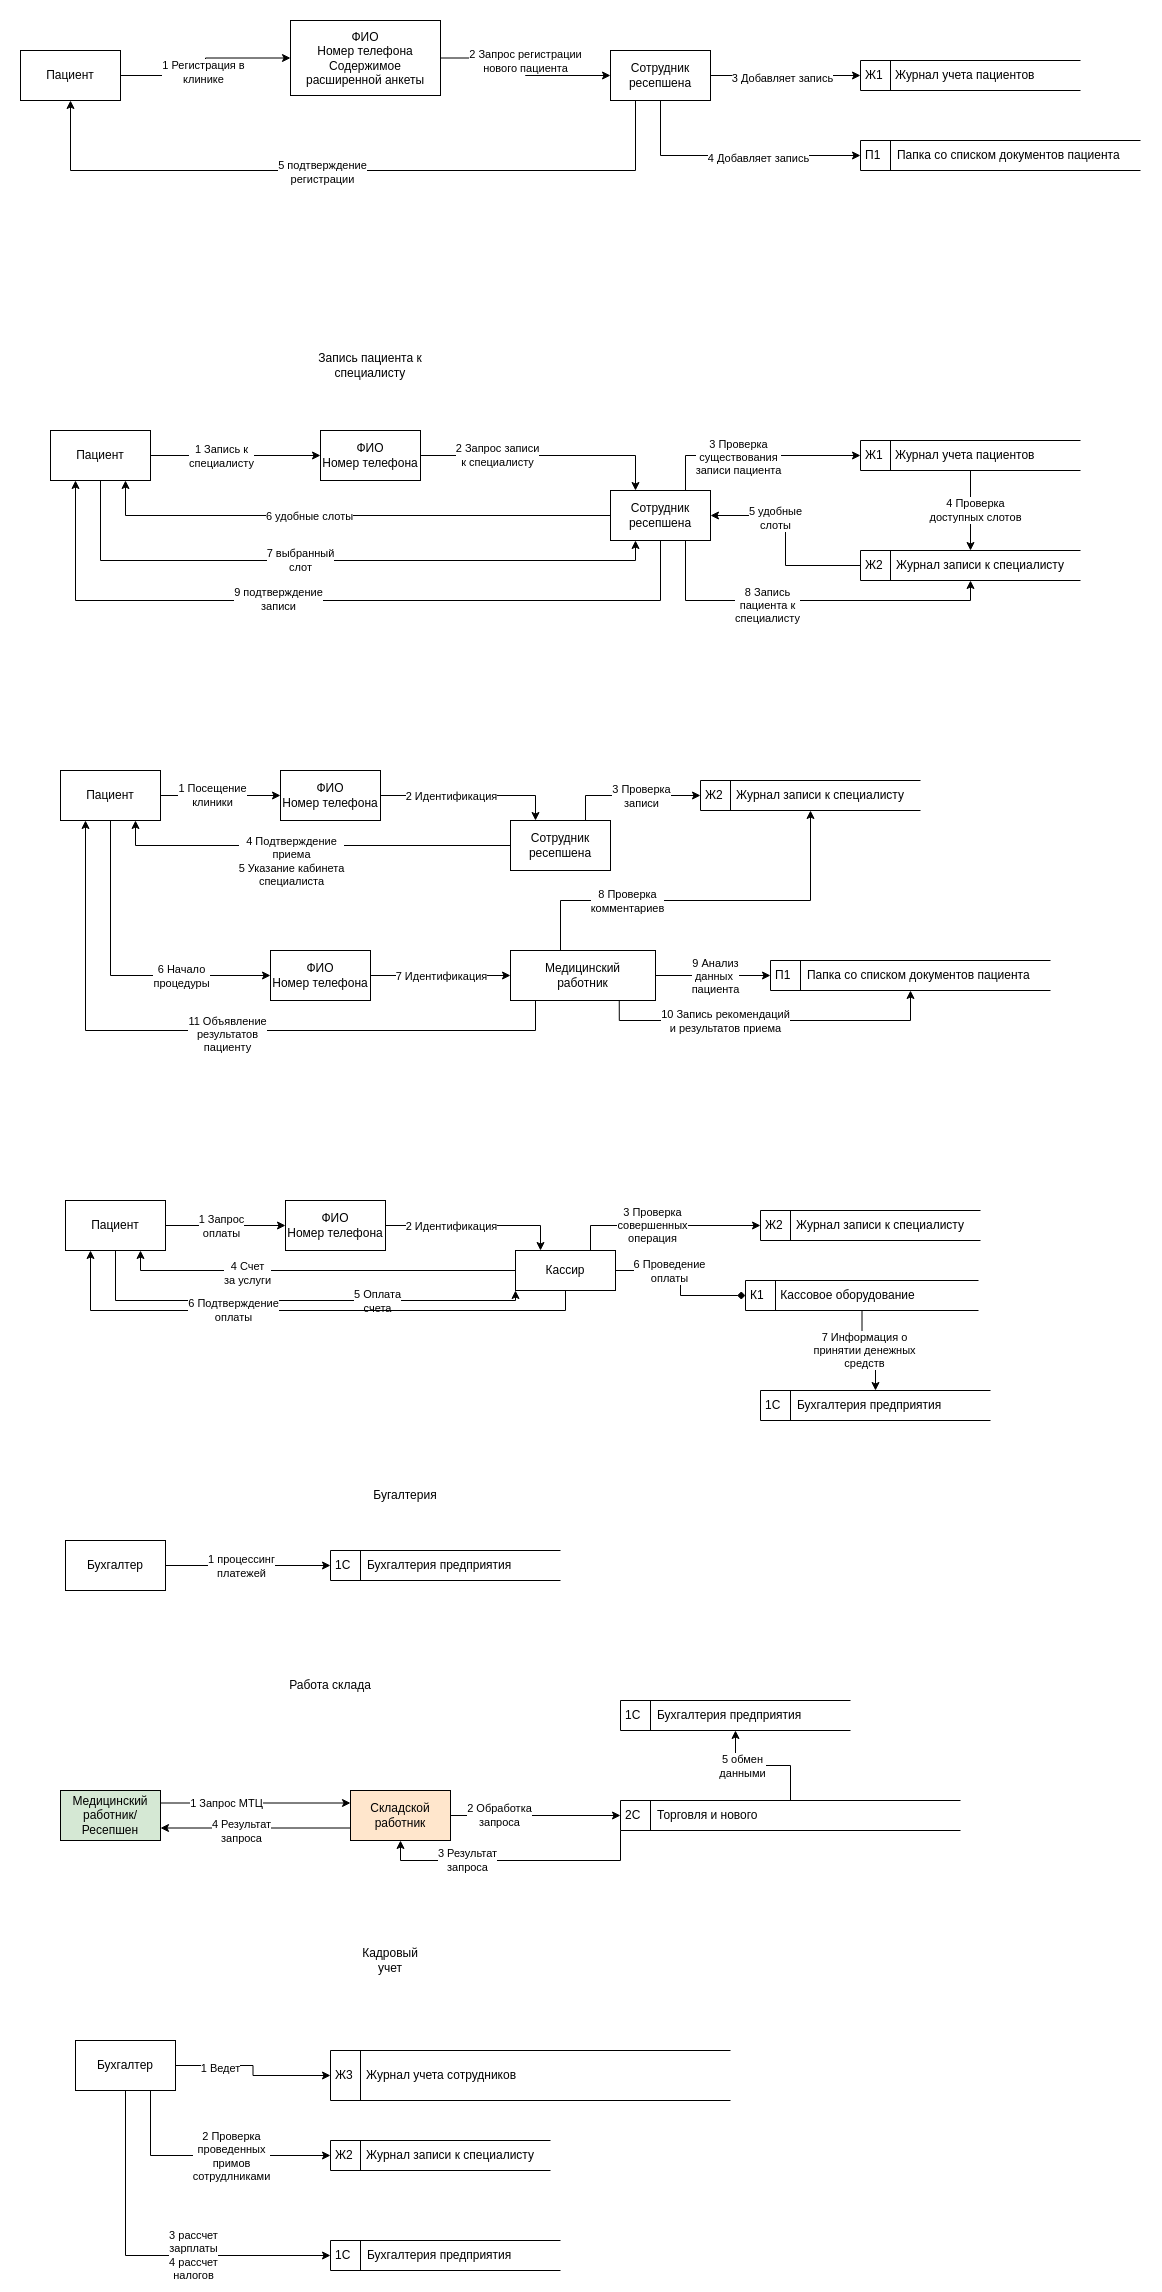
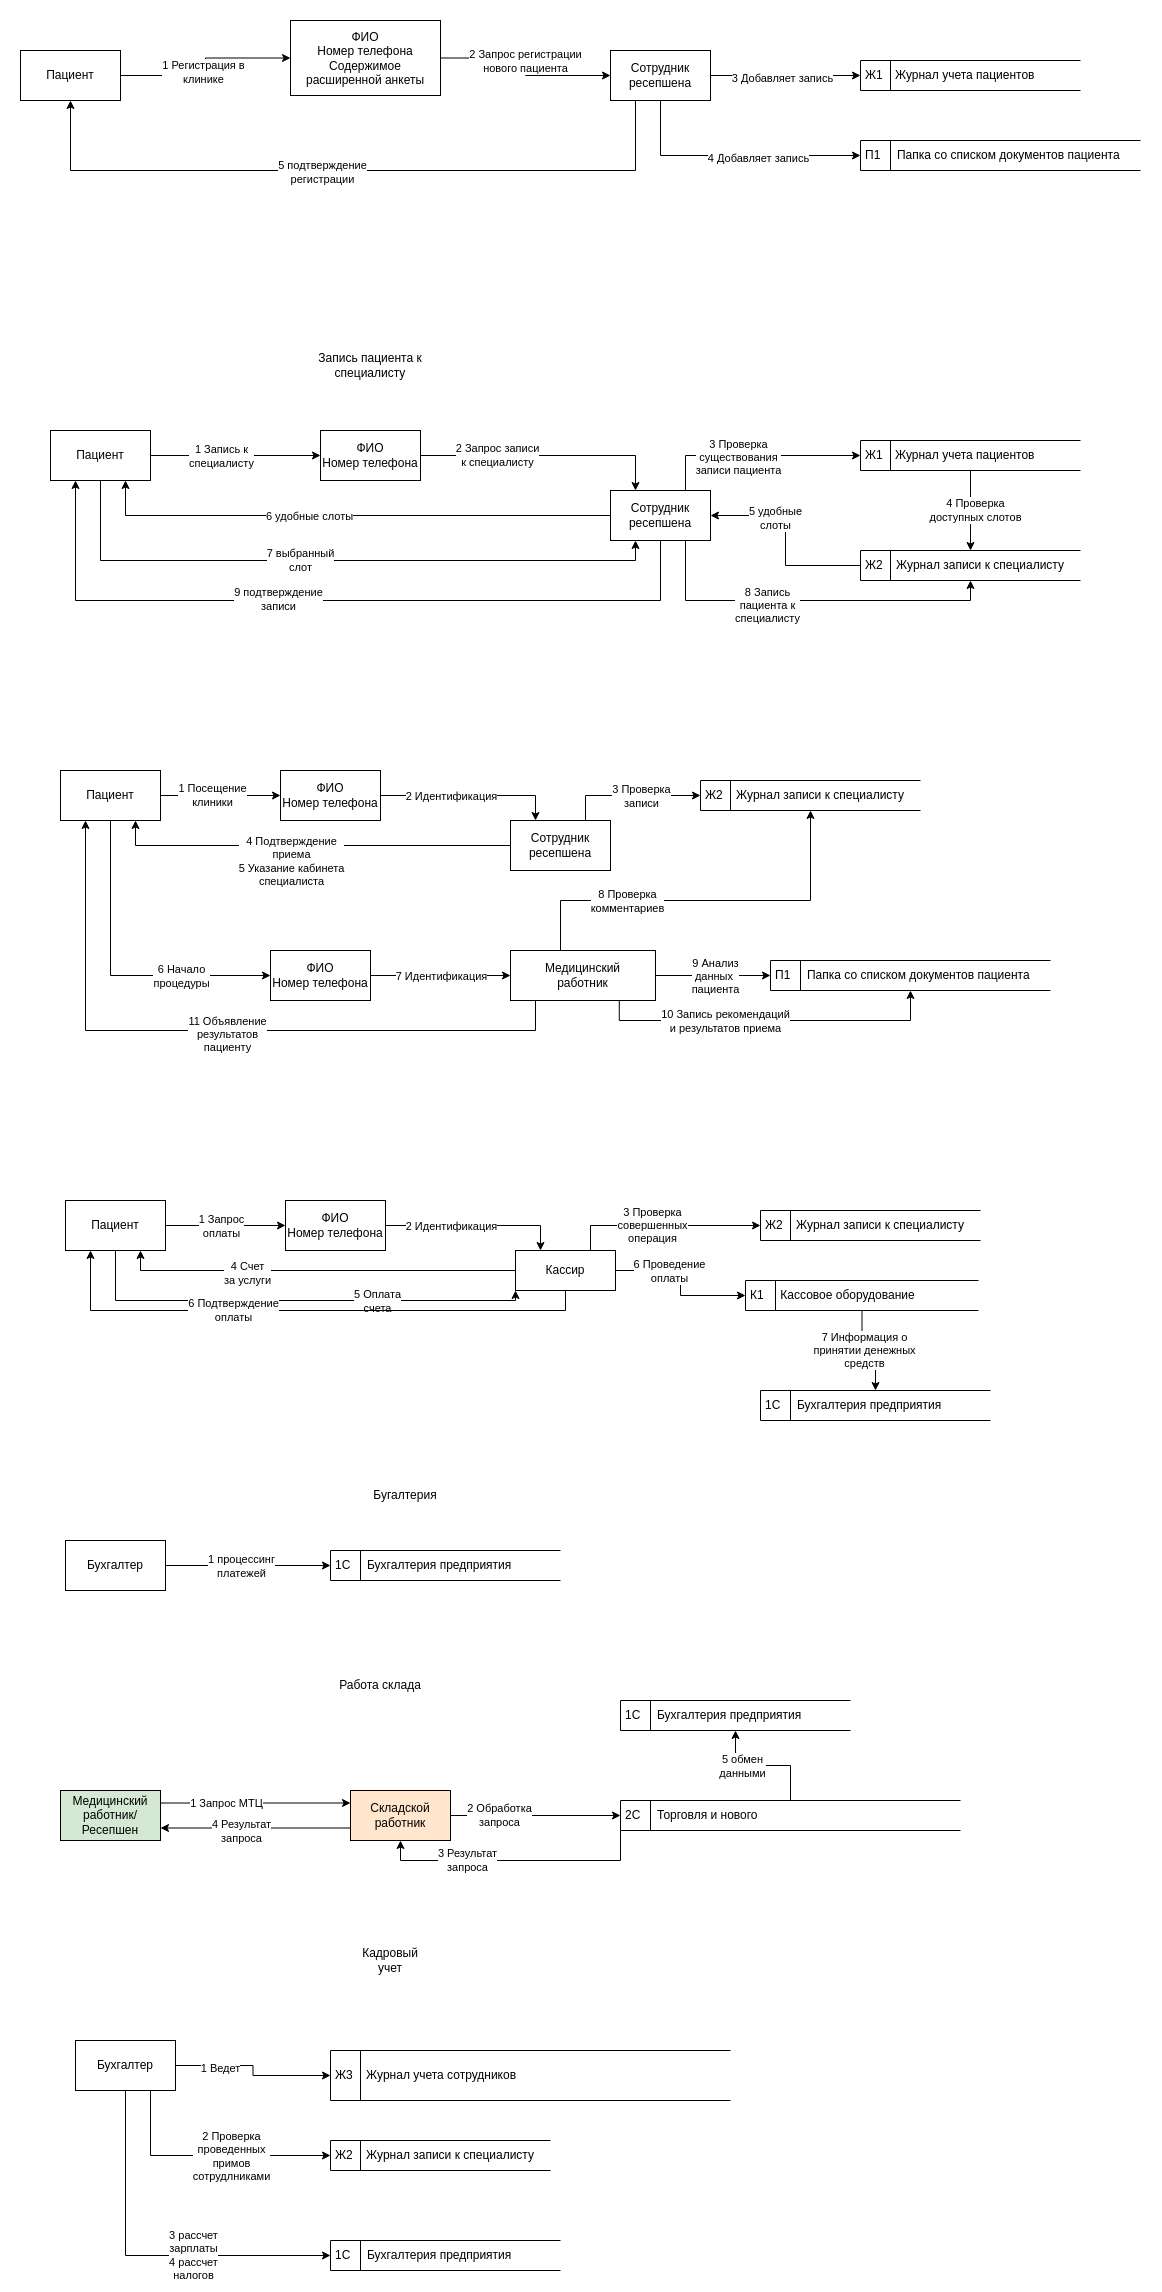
- <mxCell id="80" style="edgeStyle=orthogonalEdgeStyle;rounded=0;orthogonalLoop=1;jettySize=auto;html=1;exitX=1;exitY=0.5;exitDx=0;exitDy=0;endArrow=diamond;" edge="1" parent="1" source="84" target="88"><mxGeometry relative="1" as="geometry" /></mxCell>
+ <mxCell id="80" style="edgeStyle=orthogonalEdgeStyle;rounded=0;orthogonalLoop=1;jettySize=auto;html=1;exitX=1;exitY=0.5;exitDx=0;exitDy=0;" edge="1" parent="1" source="84" target="88"><mxGeometry relative="1" as="geometry" /></mxCell>
- <mxCell id="98" value="Работа склада" style="text;html=1;align=center;verticalAlign=middle;whiteSpace=wrap;rounded=0;" vertex="1" parent="1"><mxGeometry x="260" y="1670" width="140" height="30" as="geometry" /></mxCell>
+ <mxCell id="98" value="Работа склада" style="text;html=1;align=center;verticalAlign=middle;whiteSpace=wrap;rounded=0;" vertex="1" parent="1"><mxGeometry x="310" y="1670" width="140" height="30" as="geometry" /></mxCell>
